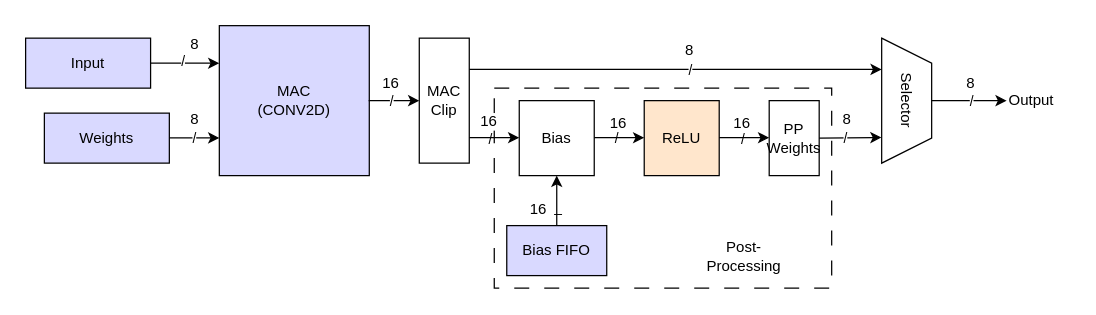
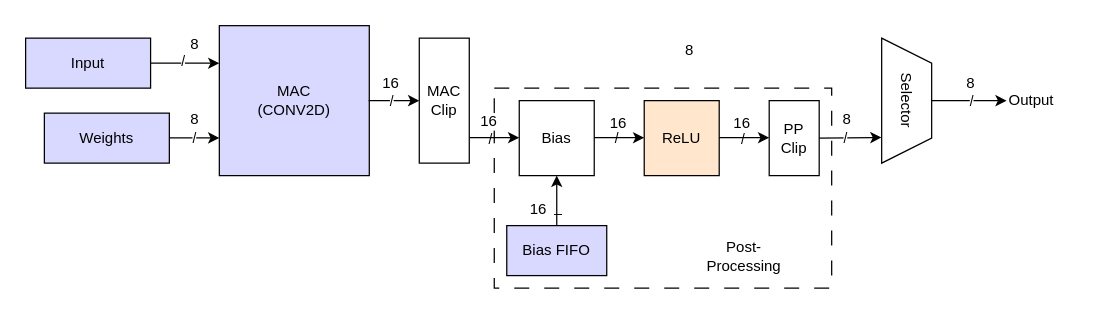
- <mxCell id="30" value="" style="endArrow=classic;html=1;rounded=0;exitX=1;exitY=0.25;exitDx=0;exitDy=0;entryX=0.25;entryY=1;entryDx=0;entryDy=0;" edge="1" parent="1" source="22" target="27"><mxGeometry width="50" height="50" relative="1" as="geometry"><mxPoint x="675" y="150" as="sourcePoint" /><mxPoint x="725" y="100" as="targetPoint" /></mxGeometry></mxCell>
- <mxCell id="31" value="/" style="edgeLabel;html=1;align=center;verticalAlign=middle;resizable=0;points=[];" vertex="1" connectable="0" parent="30"><mxGeometry x="0.066" relative="1" as="geometry"><mxPoint as="offset" /></mxGeometry></mxCell>
- <mxCell id="25" value="&lt;div&gt;PP&lt;/div&gt;&lt;div&gt;Weights&lt;br&gt;&lt;/div&gt;" style="rounded=0;whiteSpace=wrap;html=1;" vertex="1" parent="1"><mxGeometry x="615" y="80" width="40" height="60" as="geometry" /></mxCell>
+ <mxCell id="25" value="&lt;div&gt;PP&lt;/div&gt;&lt;div&gt;Clip&lt;br&gt;&lt;/div&gt;" style="rounded=0;whiteSpace=wrap;html=1;" vertex="1" parent="1"><mxGeometry x="615" y="80" width="40" height="60" as="geometry" /></mxCell>
